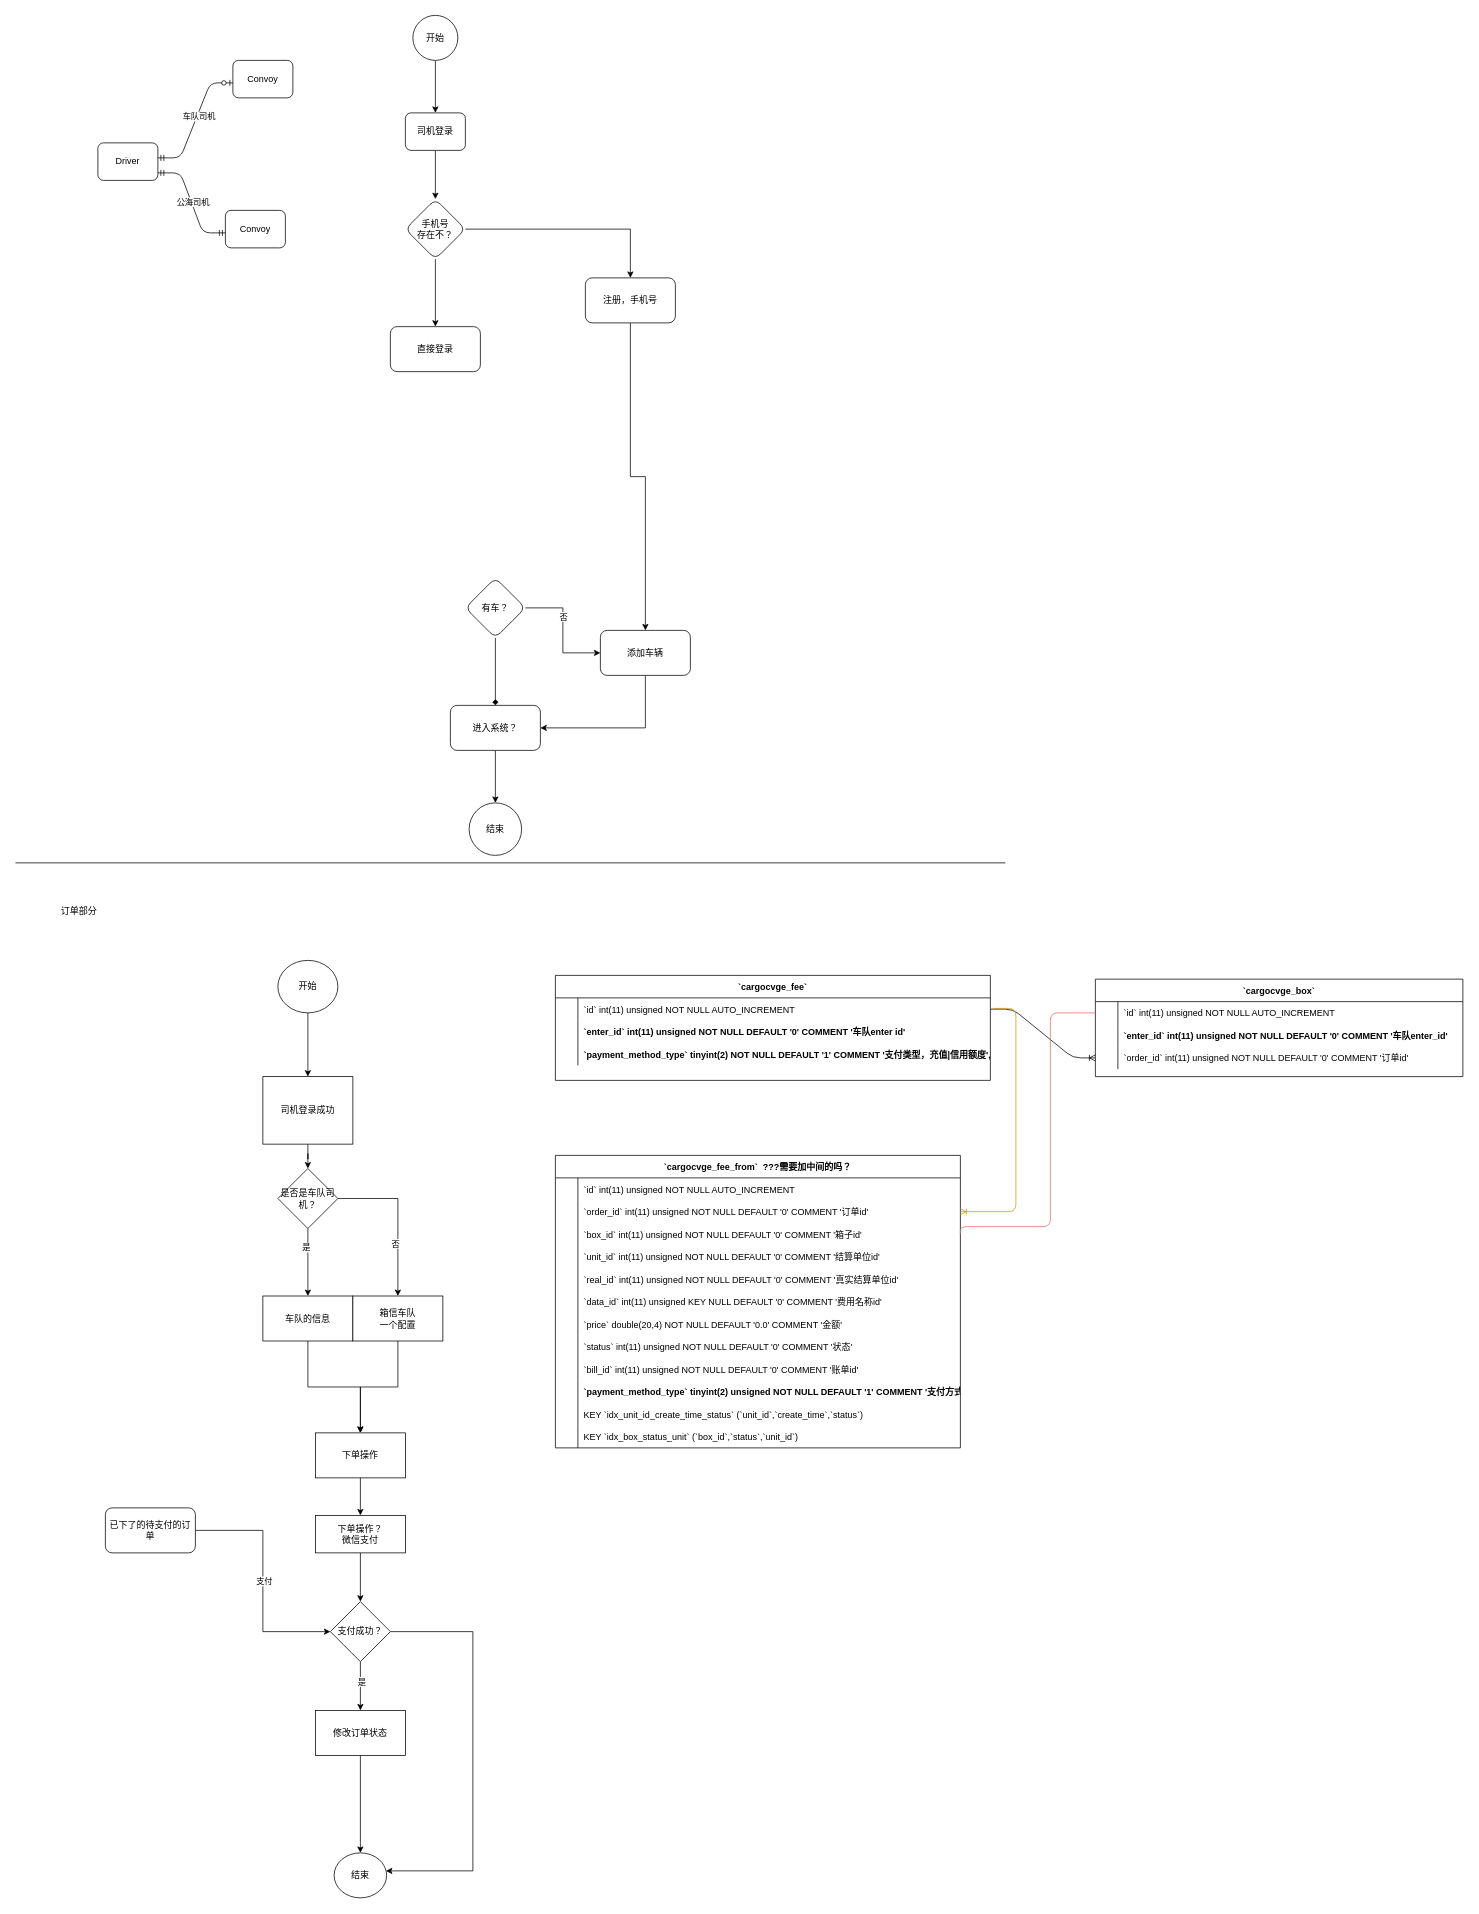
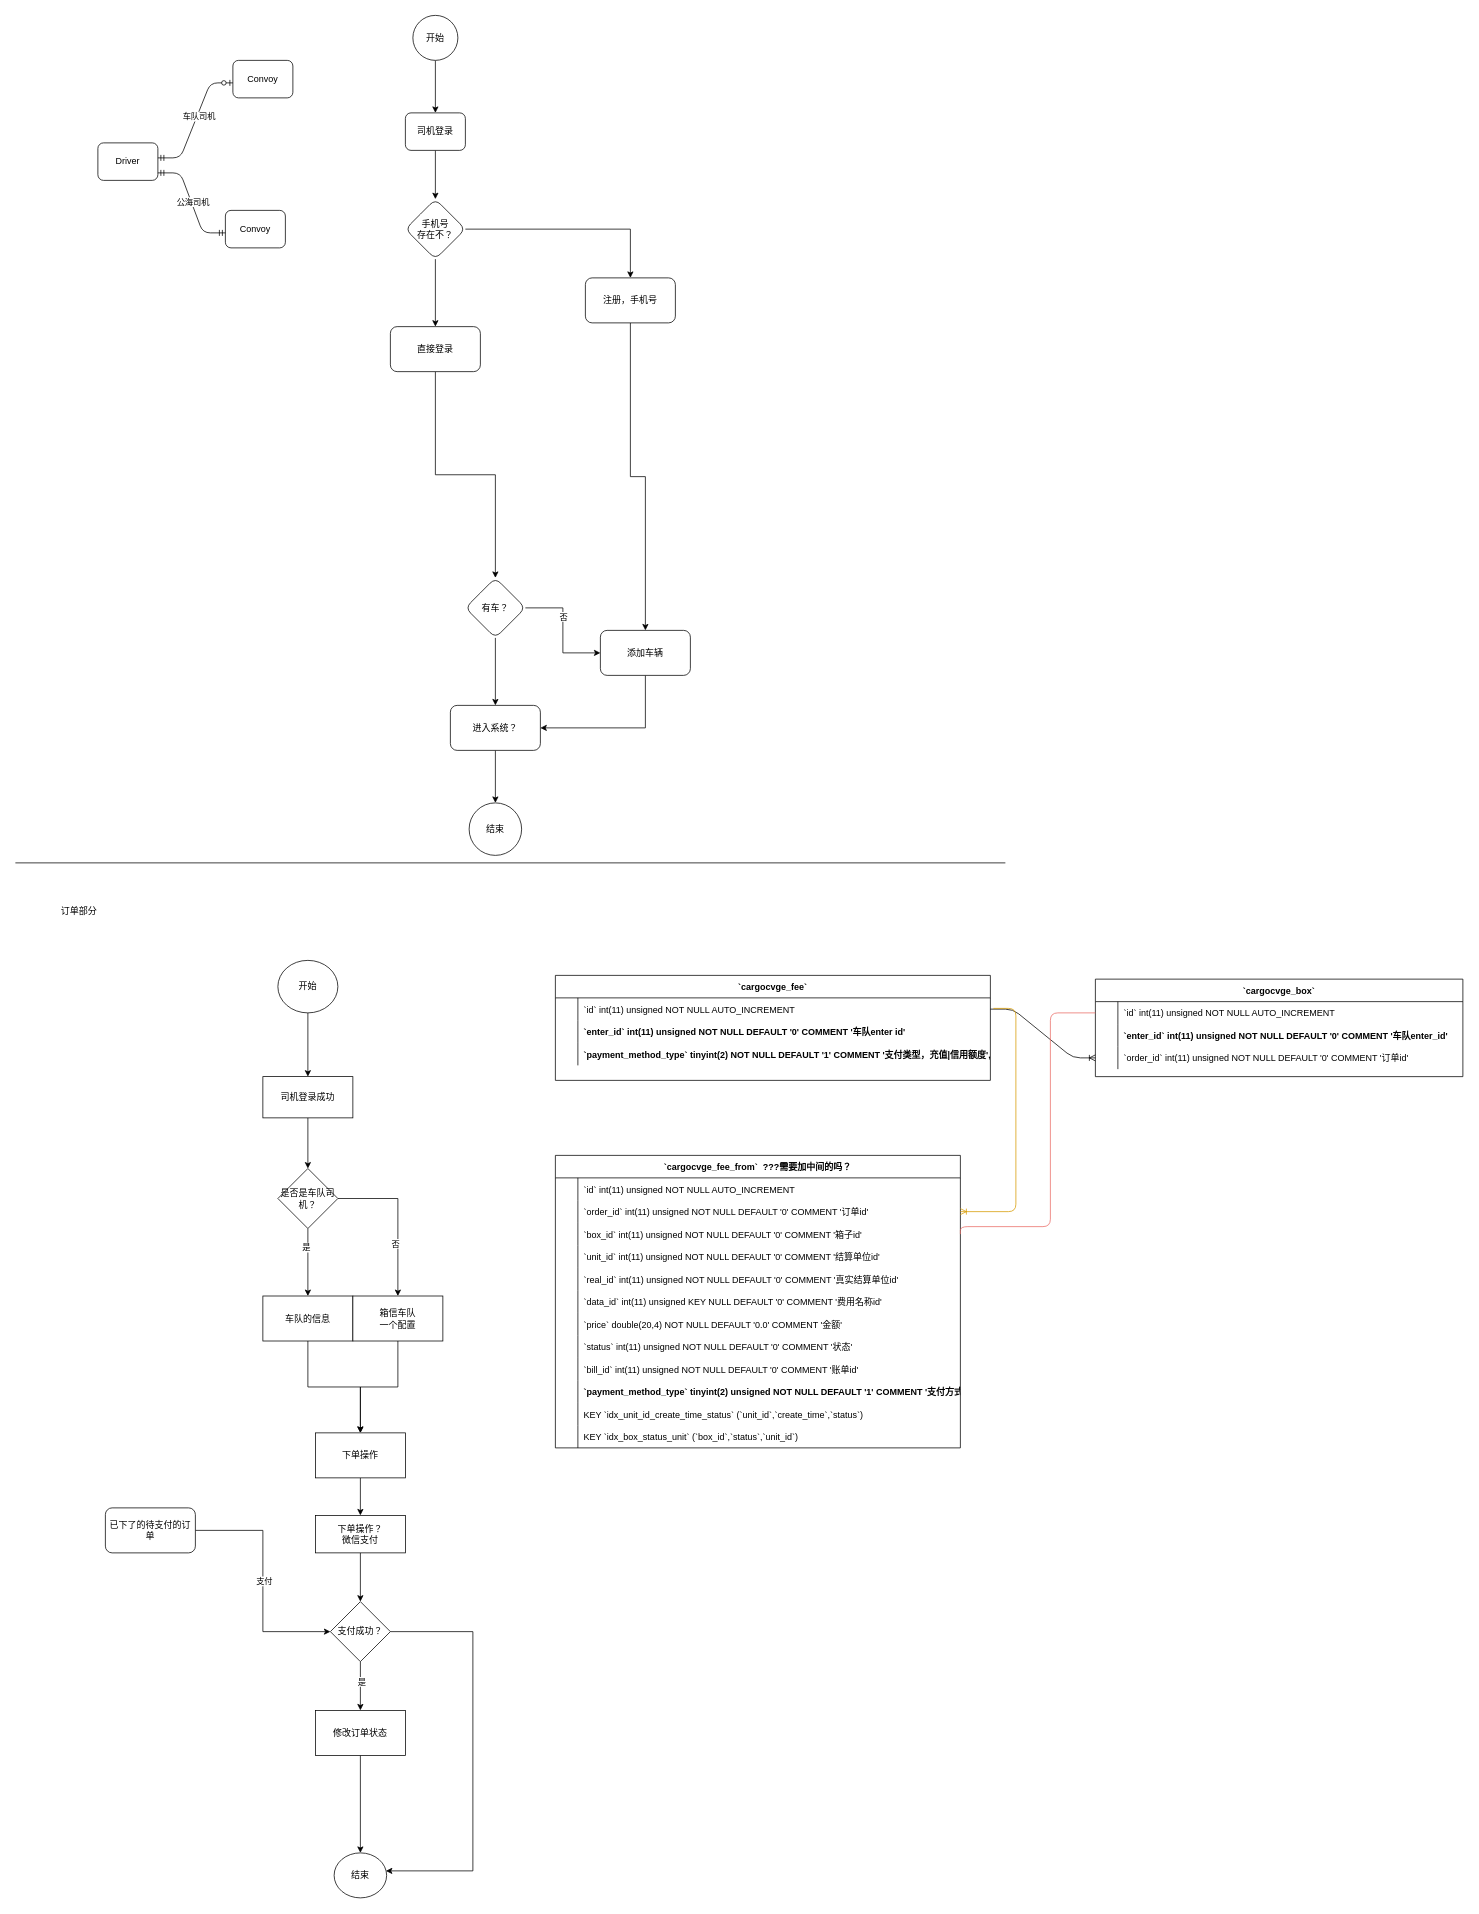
+ <mxCell id="16" style="edgeStyle=orthogonalEdgeStyle;rounded=0;orthogonalLoop=1;jettySize=auto;html=1;exitX=0.5;exitY=1;exitDx=0;exitDy=0;" edge="1" parent="1" source="17" target="23"><mxGeometry relative="1" as="geometry" /></mxCell>
- <mxCell id="22" value="" style="edgeStyle=orthogonalEdgeStyle;rounded=0;orthogonalLoop=1;jettySize=auto;html=1;endArrow=diamond;" edge="1" parent="1" source="23" target="27"><mxGeometry relative="1" as="geometry" /></mxCell>
+ <mxCell id="22" value="" style="edgeStyle=orthogonalEdgeStyle;rounded=0;orthogonalLoop=1;jettySize=auto;html=1;" edge="1" parent="1" source="23" target="27"><mxGeometry relative="1" as="geometry" /></mxCell>
- <mxCell id="34" value="司机登录成功" style="whiteSpace=wrap;html=1;" vertex="1" parent="1"><mxGeometry x="350" y="1435" width="120" height="90" as="geometry" /></mxCell>
+ <mxCell id="34" value="司机登录成功" style="whiteSpace=wrap;html=1;" vertex="1" parent="1"><mxGeometry x="350" y="1435" width="120" height="55" as="geometry" /></mxCell>
